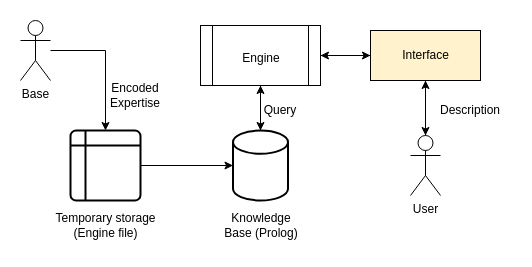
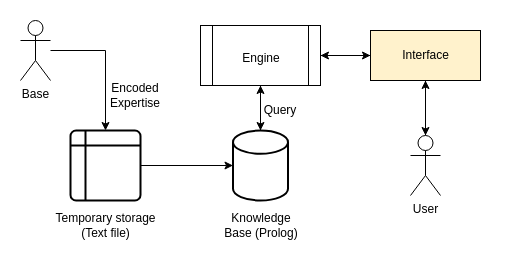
- <mxCell id="21" value="Description" style="text;html=1;strokeColor=none;fillColor=none;align=center;verticalAlign=middle;whiteSpace=wrap;rounded=0;" vertex="1" parent="1"><mxGeometry x="430" y="100" width="80" height="20" as="geometry" /></mxCell>
- <mxCell id="11" value="Temporary storage (Engine file)" style="text;html=1;strokeColor=none;fillColor=none;align=center;verticalAlign=middle;whiteSpace=wrap;rounded=0;" vertex="1" parent="1"><mxGeometry x="53.75" y="205" width="102.5" height="40" as="geometry" /></mxCell>
+ <mxCell id="11" value="Temporary storage (Text file)" style="text;html=1;strokeColor=none;fillColor=none;align=center;verticalAlign=middle;whiteSpace=wrap;rounded=0;" vertex="1" parent="1"><mxGeometry x="53.75" y="205" width="102.5" height="40" as="geometry" /></mxCell>
